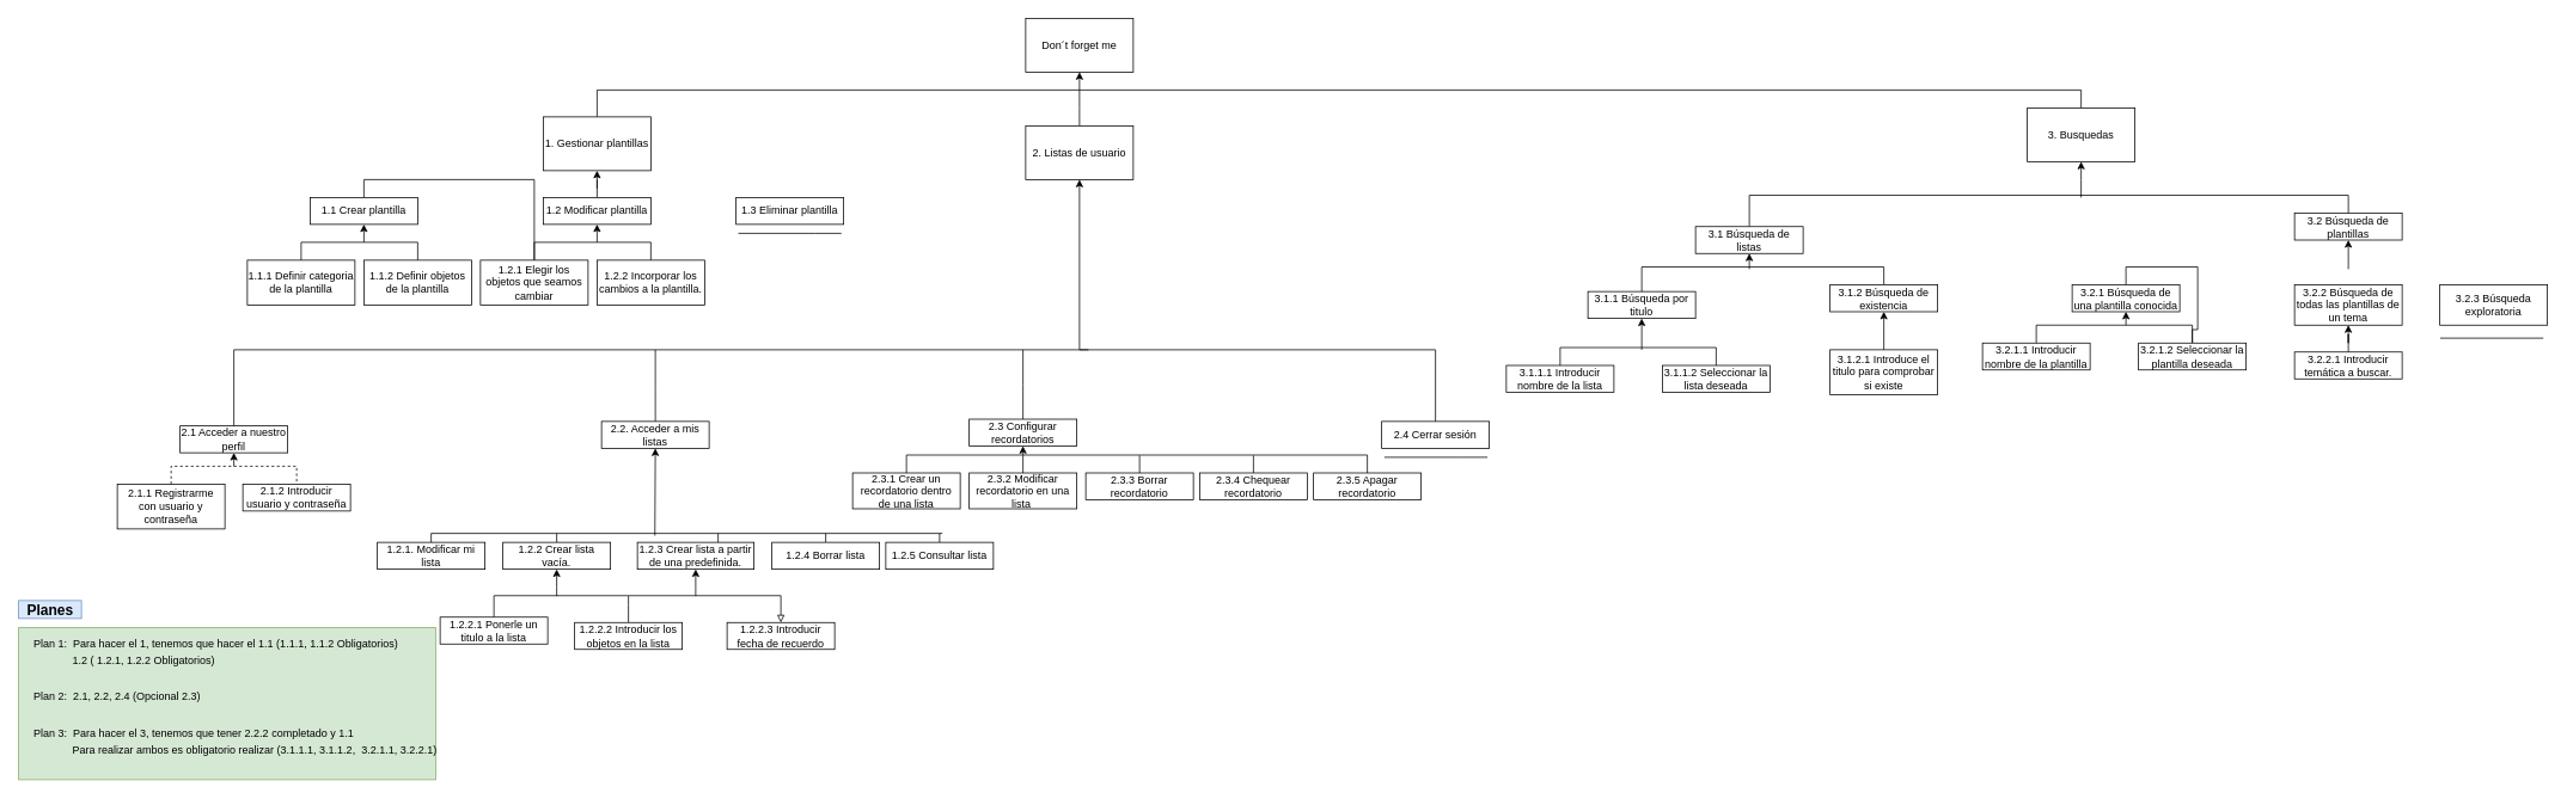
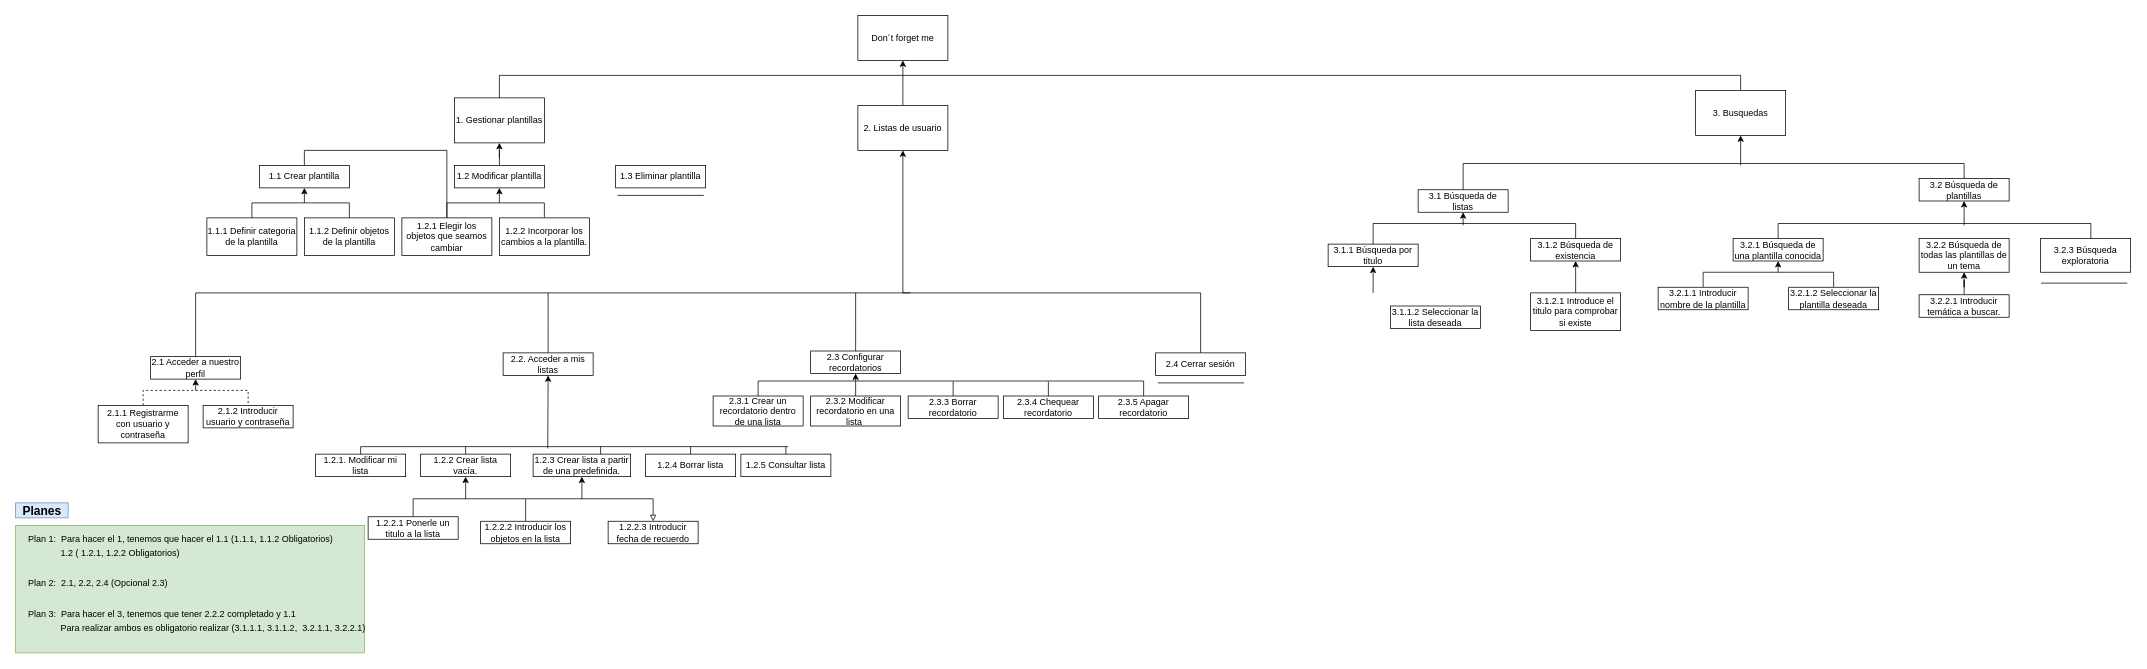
- <mxCell id="32" style="edgeStyle=orthogonalEdgeStyle;rounded=0;orthogonalLoop=1;jettySize=auto;html=1;exitX=0.5;exitY=0;exitDx=0;exitDy=0;startArrow=none;startFill=0;endArrow=none;endFill=0;" parent="1" source="34" target="37" edge="1"><mxGeometry relative="1" as="geometry" /></mxCell>
+ <mxCell id="32" style="edgeStyle=orthogonalEdgeStyle;rounded=0;orthogonalLoop=1;jettySize=auto;html=1;exitX=0.5;exitY=0;exitDx=0;exitDy=0;entryX=0.558;entryY=0;entryDx=0;entryDy=0;entryPerimeter=0;startArrow=none;startFill=0;endArrow=none;endFill=0;" parent="1" source="34" target="41" edge="1"><mxGeometry relative="1" as="geometry" /></mxCell>
- <mxCell id="48" style="edgeStyle=orthogonalEdgeStyle;rounded=0;orthogonalLoop=1;jettySize=auto;html=1;exitX=0.5;exitY=0;exitDx=0;exitDy=0;entryX=0.5;entryY=0;entryDx=0;entryDy=0;startArrow=none;startFill=0;endArrow=none;endFill=0;" parent="1" source="49" target="50" edge="1"><mxGeometry relative="1" as="geometry" /></mxCell>
- <mxCell id="49" value="3.1.1.1 Introducir nombre de la lista" style="rounded=0;whiteSpace=wrap;html=1;" parent="1" vertex="1"><mxGeometry x="1679" y="407.5" width="120" height="30" as="geometry" /></mxCell>
